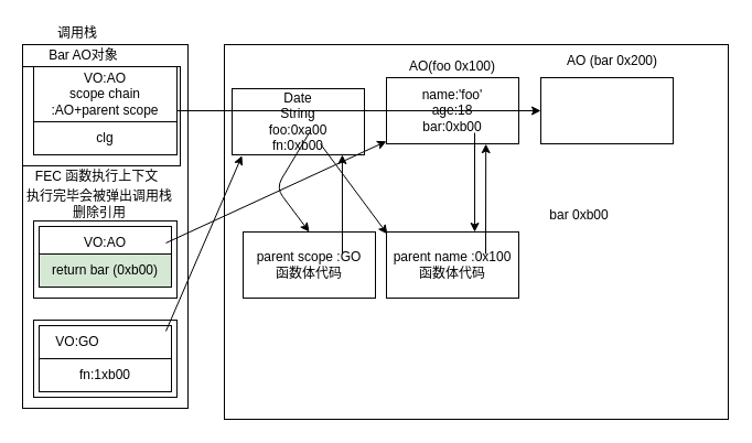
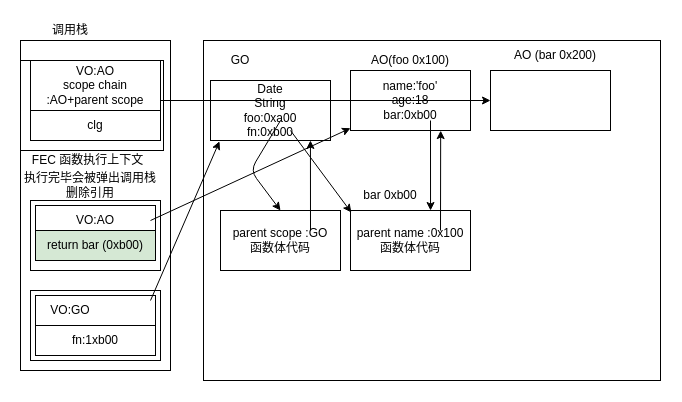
- <mxCell id="30" value="Bar AO对象" style="text;html=1;strokeColor=none;fillColor=none;align=center;verticalAlign=middle;whiteSpace=wrap;rounded=0;" parent="1" vertex="1"><mxGeometry x="32.5" y="40" width="85" height="20" as="geometry" /></mxCell>
+ <mxCell id="6" value="GO" style="text;html=1;strokeColor=none;fillColor=none;align=center;verticalAlign=middle;whiteSpace=wrap;rounded=0;" parent="1" vertex="1"><mxGeometry x="220" y="50" width="40" height="20" as="geometry" /></mxCell>
- <mxCell id="20" value="bar 0xb00" style="text;html=1;strokeColor=none;fillColor=none;align=center;verticalAlign=middle;whiteSpace=wrap;rounded=0;" parent="1" vertex="1"><mxGeometry x="485" y="185" width="80" height="20" as="geometry" /></mxCell>
+ <mxCell id="20" value="bar 0xb00" style="text;html=1;strokeColor=none;fillColor=none;align=center;verticalAlign=middle;whiteSpace=wrap;rounded=0;" parent="1" vertex="1"><mxGeometry x="350" y="185" width="80" height="20" as="geometry" /></mxCell>
